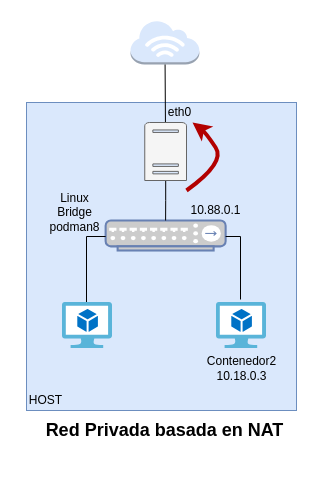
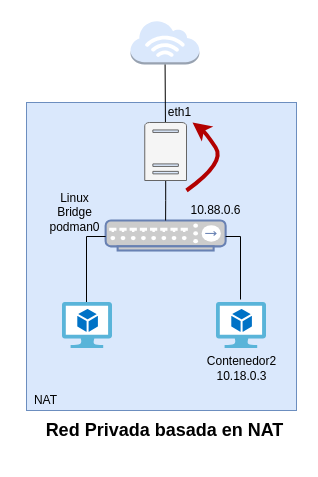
- <mxCell id="16" value="eth0" style="text;html=1;resizable=0;autosize=1;align=center;verticalAlign=middle;points=[];fillColor=none;strokeColor=none;rounded=0;" parent="1" vertex="1"><mxGeometry x="158.88" y="102" width="40" height="20" as="geometry" /></mxCell>
+ <mxCell id="16" value="eth1" style="text;html=1;resizable=0;autosize=1;align=center;verticalAlign=middle;points=[];fillColor=none;strokeColor=none;rounded=0;" parent="1" vertex="1"><mxGeometry x="158.88" y="102" width="40" height="20" as="geometry" /></mxCell>
- <mxCell id="12" value="10.88.0.1" style="text;html=1;resizable=0;autosize=1;align=center;verticalAlign=middle;points=[];fillColor=none;strokeColor=none;rounded=0;" parent="1" vertex="1"><mxGeometry x="180" y="195" width="70" height="30" as="geometry" /></mxCell>
+ <mxCell id="12" value="10.88.0.6" style="text;html=1;resizable=0;autosize=1;align=center;verticalAlign=middle;points=[];fillColor=none;strokeColor=none;rounded=0;" parent="1" vertex="1"><mxGeometry x="180" y="195" width="70" height="30" as="geometry" /></mxCell>
- <mxCell id="11" value="&lt;div&gt;Linux&lt;/div&gt;&lt;div&gt;Bridge&lt;br&gt;&lt;/div&gt;&lt;div&gt;podman8&lt;/div&gt;" style="text;html=1;resizable=0;autosize=1;align=center;verticalAlign=middle;points=[];fillColor=none;strokeColor=none;rounded=0;" parent="1" vertex="1"><mxGeometry x="39.25" y="182" width="70" height="60" as="geometry" /></mxCell>
+ <mxCell id="11" value="&lt;div&gt;Linux&lt;/div&gt;&lt;div&gt;Bridge&lt;br&gt;&lt;/div&gt;&lt;div&gt;podman0&lt;/div&gt;" style="text;html=1;resizable=0;autosize=1;align=center;verticalAlign=middle;points=[];fillColor=none;strokeColor=none;rounded=0;" parent="1" vertex="1"><mxGeometry x="39.25" y="182" width="70" height="60" as="geometry" /></mxCell>
- <mxCell id="6" value="HOST" style="text;html=1;resizable=0;autosize=1;align=center;verticalAlign=middle;points=[];fillColor=none;strokeColor=none;rounded=0;" parent="1" vertex="1"><mxGeometry x="20" y="390" width="50" height="20" as="geometry" /></mxCell>
+ <mxCell id="6" value="NAT" style="text;html=1;resizable=0;autosize=1;align=center;verticalAlign=middle;points=[];fillColor=none;strokeColor=none;rounded=0;" parent="1" vertex="1"><mxGeometry x="20" y="390" width="50" height="20" as="geometry" /></mxCell>
